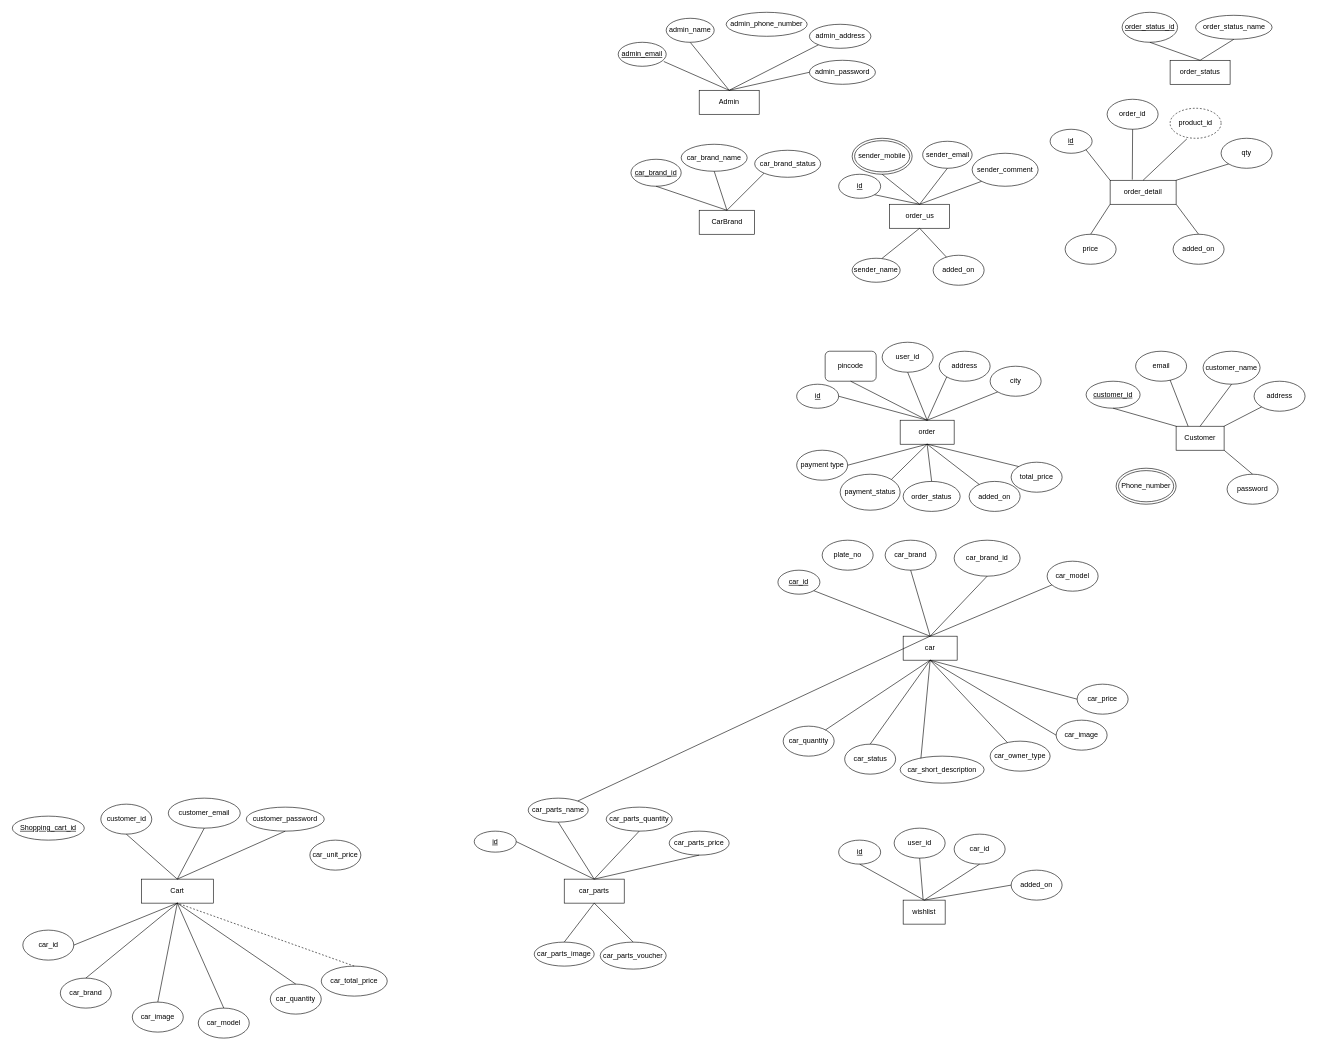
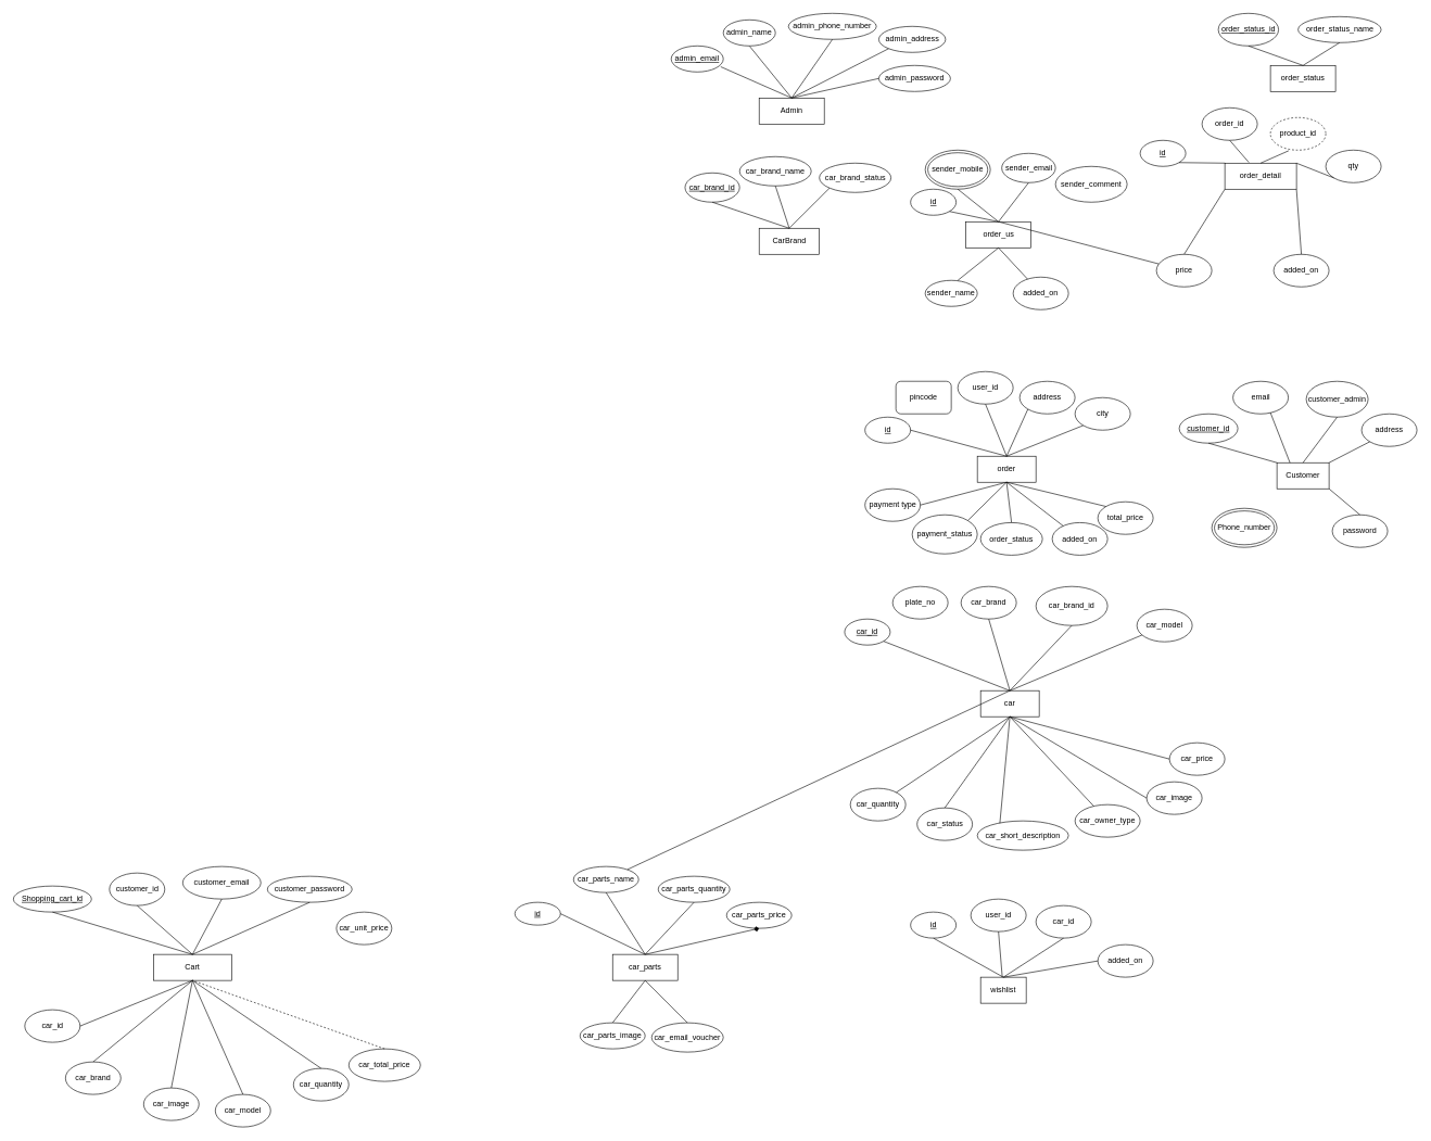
+ <mxCell id="112" value="" style="endArrow=none;html=1;rounded=0;entryX=0.5;entryY=1;entryDx=0;entryDy=0;exitX=0.5;exitY=0;exitDx=0;exitDy=0;" edge="1" parent="1" source="2" target="110"><mxGeometry x="1" y="130" width="50" height="50" relative="1" as="geometry"><mxPoint x="1600" y="280" as="sourcePoint" /><mxPoint x="1610" y="220" as="targetPoint" /><mxPoint x="8" y="-28" as="offset" /></mxGeometry></mxCell>
- <mxCell id="67" value="" style="endArrow=none;html=1;rounded=0;entryX=0;entryY=1;entryDx=0;entryDy=0;exitX=0.5;exitY=0;exitDx=0;exitDy=0;" parent="1" source="6" target="18" edge="1"><mxGeometry width="50" height="50" relative="1" as="geometry"><mxPoint x="1390" y="380" as="sourcePoint" /><mxPoint x="1440" y="330" as="targetPoint" /></mxGeometry></mxCell>
+ <mxCell id="67" value="" style="endArrow=none;html=1;rounded=0;exitX=0.5;exitY=0;exitDx=0;exitDy=0;" parent="1" source="6" target="32" edge="1"><mxGeometry width="50" height="50" relative="1" as="geometry"><mxPoint x="1390" y="380" as="sourcePoint" /><mxPoint x="1440" y="330" as="targetPoint" /></mxGeometry></mxCell>
- <mxCell id="4" value="order_detail" style="rounded=0;whiteSpace=wrap;html=1;" parent="1" vertex="1"><mxGeometry x="1850" y="300" width="110" height="40" as="geometry" /></mxCell>
+ <mxCell id="4" value="order_detail" style="rounded=0;whiteSpace=wrap;html=1;" parent="1" vertex="1"><mxGeometry x="1880" y="250" width="110" height="40" as="geometry" /></mxCell>
- <mxCell id="42" value="customer_name" style="ellipse;whiteSpace=wrap;html=1;" parent="1" vertex="1"><mxGeometry x="2005" y="585" width="95" height="55" as="geometry" /></mxCell>
+ <mxCell id="42" value="customer_admin" style="ellipse;whiteSpace=wrap;html=1;" parent="1" vertex="1"><mxGeometry x="2005" y="585" width="95" height="55" as="geometry" /></mxCell>
- <mxCell id="73" value="" style="endArrow=none;html=1;rounded=0;entryX=0.5;entryY=1;entryDx=0;entryDy=0;exitX=0.5;exitY=0;exitDx=0;exitDy=0;" parent="1" source="5" target="27" edge="1"><mxGeometry width="50" height="50" relative="1" as="geometry"><mxPoint x="1390" y="680" as="sourcePoint" /><mxPoint x="1440" y="630" as="targetPoint" /></mxGeometry></mxCell>
- <mxCell id="148" value="" style="endArrow=none;html=1;rounded=0;entryX=0.5;entryY=1;entryDx=0;entryDy=0;exitX=0.5;exitY=0;exitDx=0;exitDy=0;" edge="1" parent="1" source="138" target="142"><mxGeometry width="50" height="50" relative="1" as="geometry"><mxPoint x="1090" y="1500" as="sourcePoint" /><mxPoint x="1140" y="1450" as="targetPoint" /></mxGeometry></mxCell>
+ <mxCell id="148" value="" style="endArrow=diamond;html=1;rounded=0;entryX=0.5;entryY=1;entryDx=0;entryDy=0;exitX=0.5;exitY=0;exitDx=0;exitDy=0;" edge="1" parent="1" source="138" target="142"><mxGeometry width="50" height="50" relative="1" as="geometry"><mxPoint x="1090" y="1500" as="sourcePoint" /><mxPoint x="1140" y="1450" as="targetPoint" /></mxGeometry></mxCell>
+ <mxCell id="121" value="" style="endArrow=none;html=1;rounded=0;entryX=0.5;entryY=1;entryDx=0;entryDy=0;exitX=0.5;exitY=0;exitDx=0;exitDy=0;" edge="1" source="116" target="117" parent="1"><mxGeometry width="50" height="50" relative="1" as="geometry"><mxPoint x="460" y="1545" as="sourcePoint" /><mxPoint x="510" y="1495" as="targetPoint" /></mxGeometry></mxCell>
- <mxCell id="144" value="car_parts_voucher" style="ellipse;whiteSpace=wrap;html=1;align=center;" vertex="1" parent="1"><mxGeometry x="1000" y="1570" width="110" height="45" as="geometry" /></mxCell>
+ <mxCell id="144" value="car_email_voucher" style="ellipse;whiteSpace=wrap;html=1;align=center;" vertex="1" parent="1"><mxGeometry x="1000" y="1570" width="110" height="45" as="geometry" /></mxCell>
